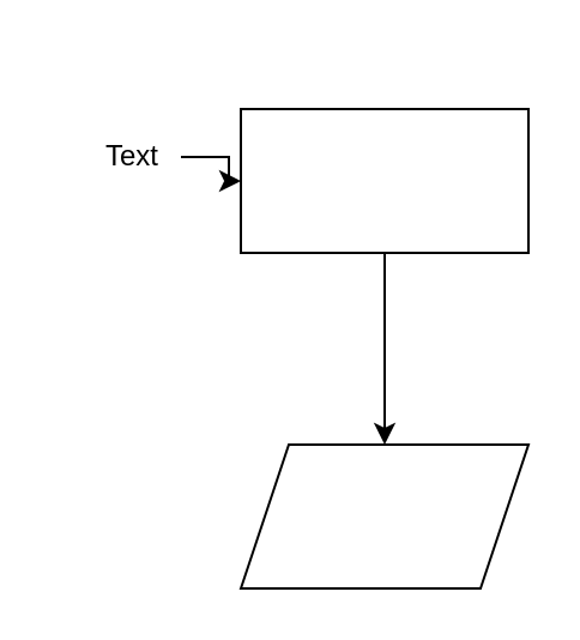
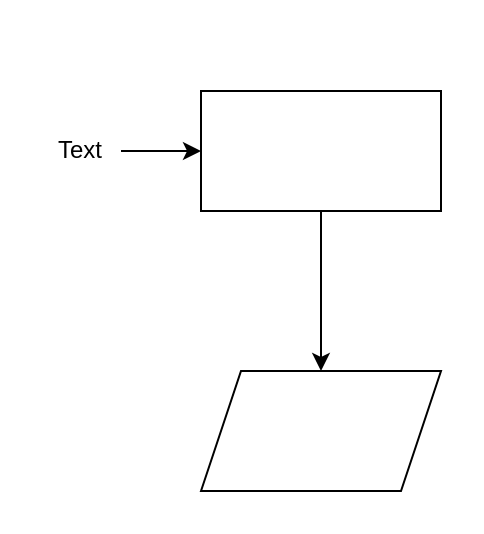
- <mxCell id="3" value="Text" style="text;html=1;strokeColor=none;fillColor=none;align=center;verticalAlign=middle;whiteSpace=wrap;rounded=0;" vertex="1" parent="1"><mxGeometry x="35" y="10" width="40" height="110" as="geometry" /></mxCell>
+ <mxCell id="3" value="Text" style="text;html=1;strokeColor=none;fillColor=none;align=center;verticalAlign=middle;whiteSpace=wrap;rounded=0;" vertex="1" parent="1"><mxGeometry x="20" y="20" width="40" height="110" as="geometry" /></mxCell>
